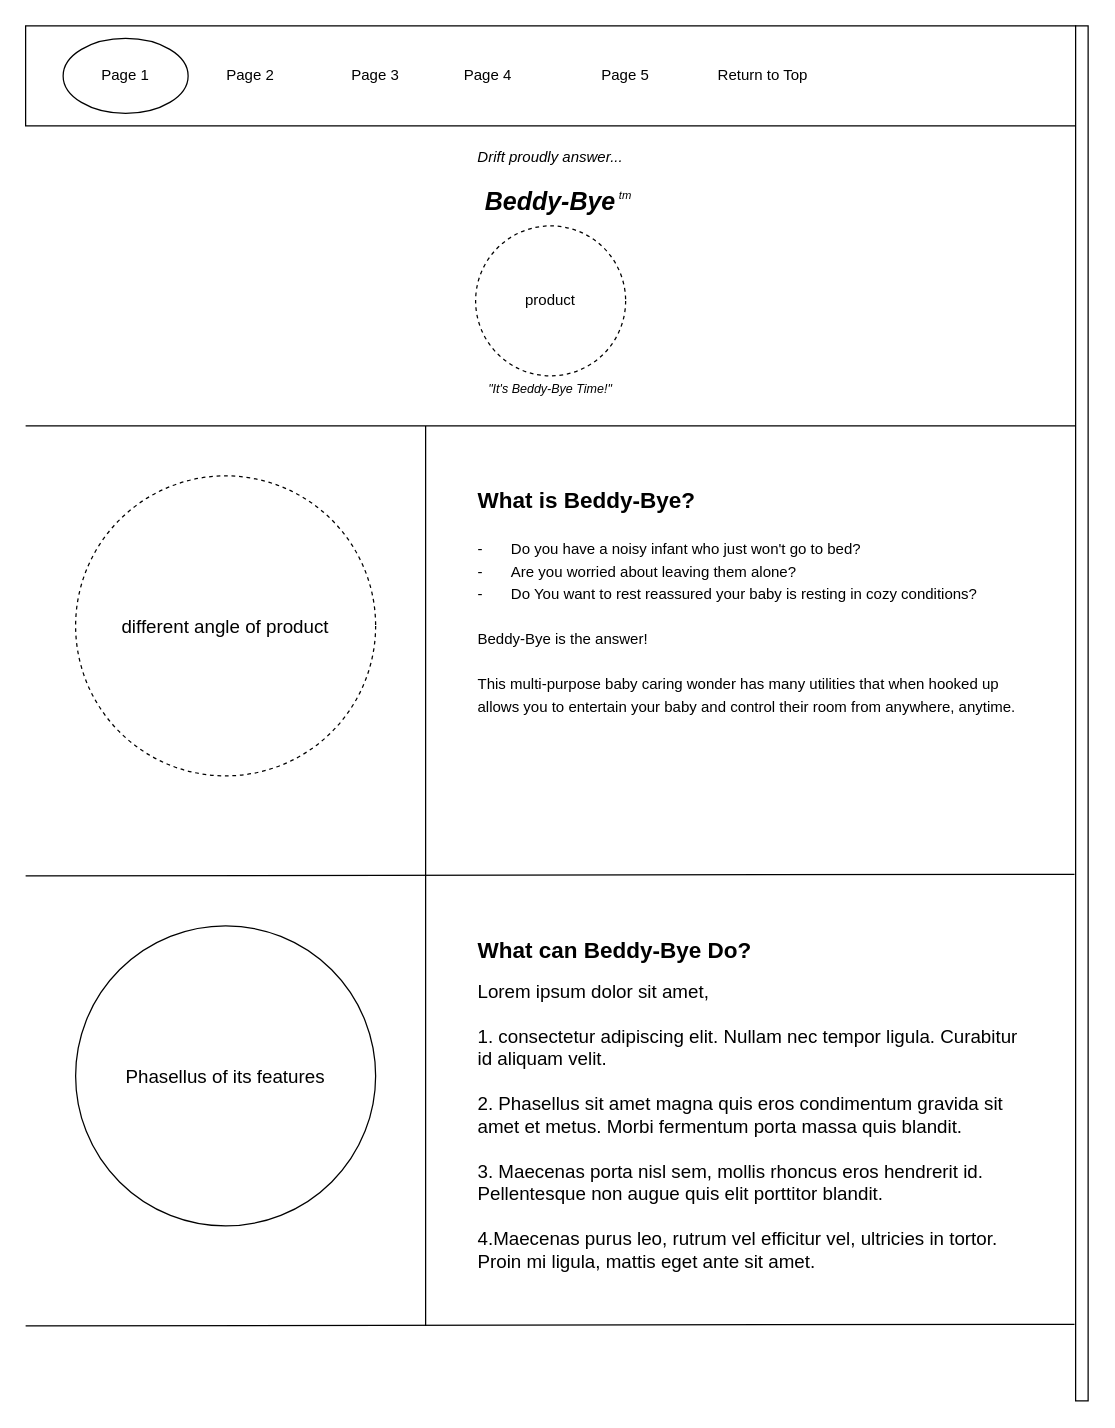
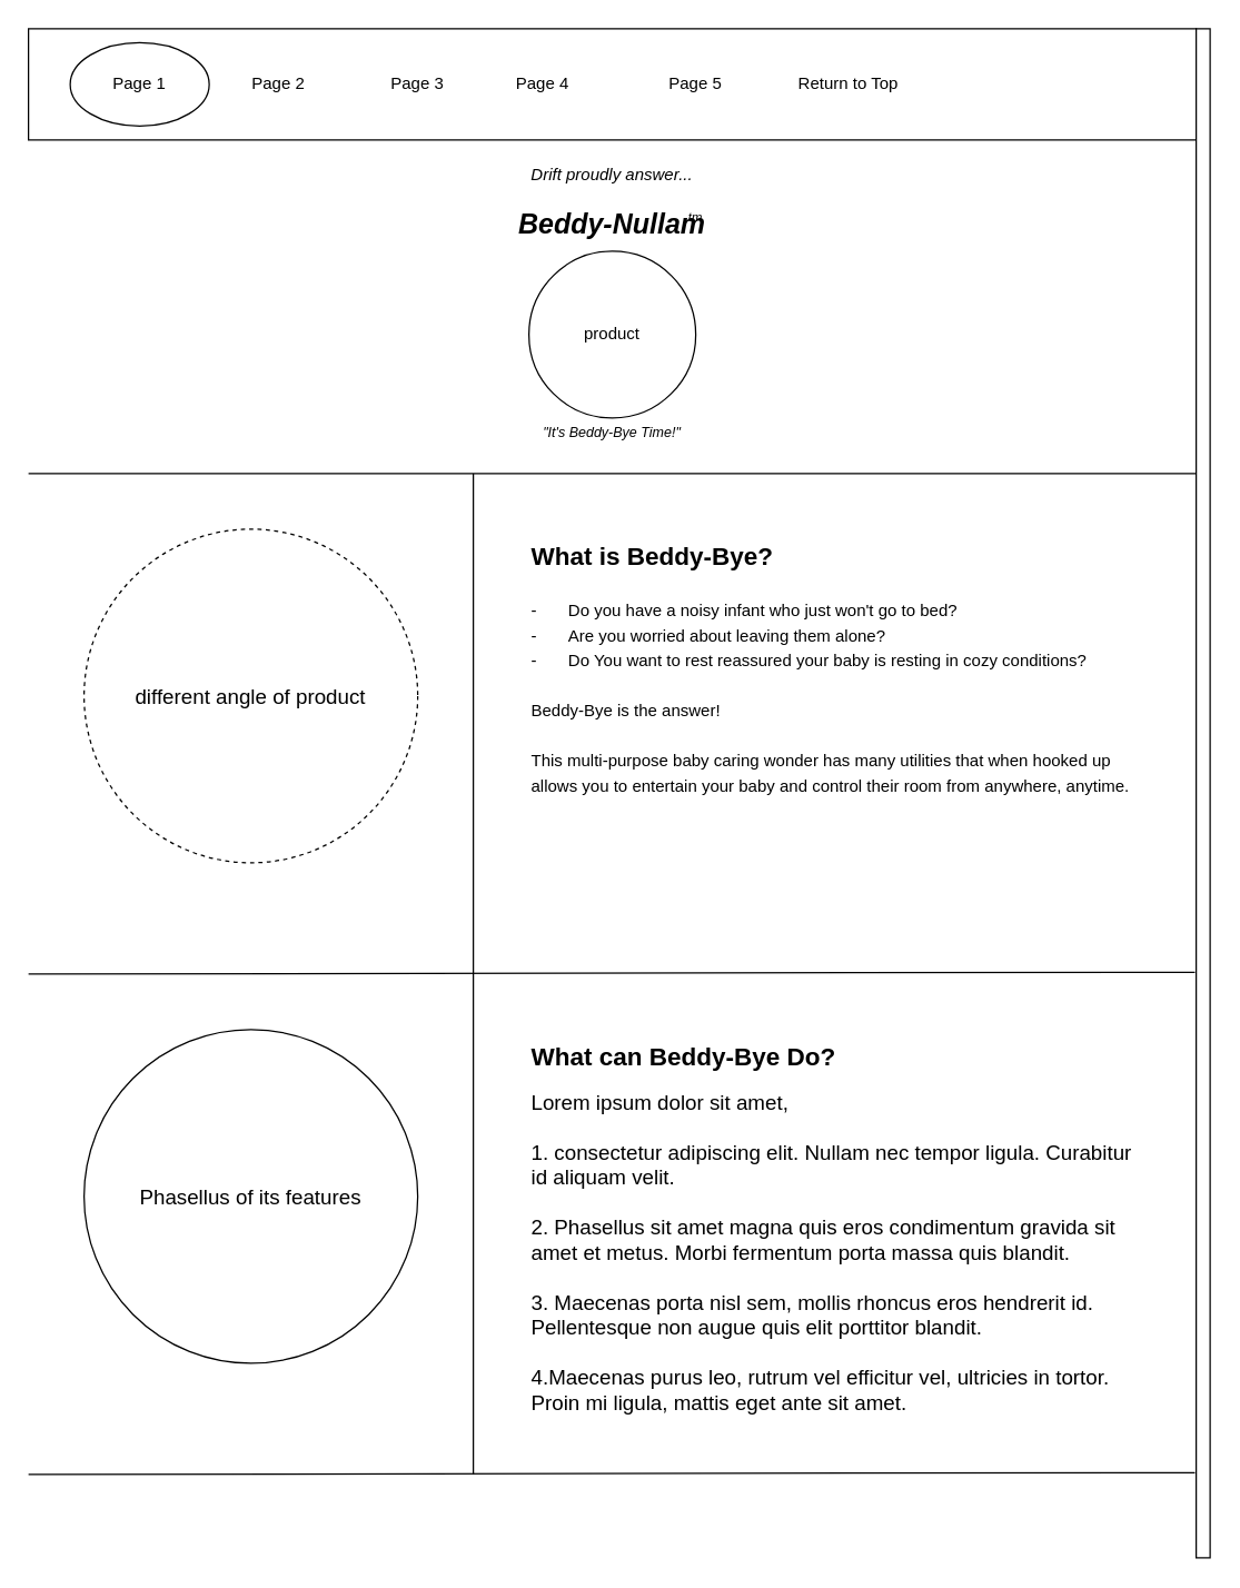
- <mxCell id="12" value="&lt;i&gt;&lt;b&gt;&lt;font style=&quot;font-size: 20px;&quot;&gt;Beddy-Bye&lt;/font&gt;&lt;/b&gt;&lt;/i&gt;" style="text;html=1;strokeColor=none;fillColor=none;align=center;verticalAlign=middle;whiteSpace=wrap;rounded=0;" vertex="1" parent="1"><mxGeometry x="300" y="140" width="280" height="40" as="geometry" /></mxCell>
+ <mxCell id="12" value="&lt;i&gt;&lt;b&gt;&lt;font style=&quot;font-size: 20px;&quot;&gt;Beddy-Nullam&lt;/font&gt;&lt;/b&gt;&lt;/i&gt;" style="text;html=1;strokeColor=none;fillColor=none;align=center;verticalAlign=middle;whiteSpace=wrap;rounded=0;" vertex="1" parent="1"><mxGeometry x="300" y="140" width="280" height="40" as="geometry" /></mxCell>
- <mxCell id="10" value="product" style="ellipse;whiteSpace=wrap;html=1;dashed=1;" vertex="1" parent="1"><mxGeometry x="380" y="180" width="120" height="120" as="geometry" /></mxCell>
+ <mxCell id="10" value="product" style="ellipse;whiteSpace=wrap;html=1;" vertex="1" parent="1"><mxGeometry x="380" y="180" width="120" height="120" as="geometry" /></mxCell>
